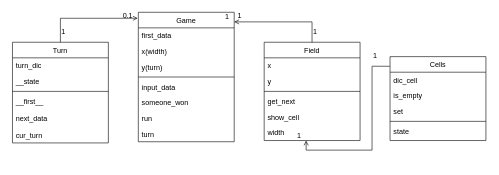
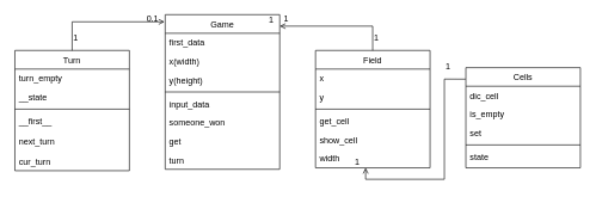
- <mxCell id="3" value="turn_dic" style="text;align=left;verticalAlign=top;spacingLeft=4;spacingRight=4;overflow=hidden;rotatable=0;points=[[0,0.5],[1,0.5]];portConstraint=eastwest;" parent="2" vertex="1"><mxGeometry y="26" width="160" height="26" as="geometry" /></mxCell>
+ <mxCell id="3" value="turn_empty" style="text;align=left;verticalAlign=top;spacingLeft=4;spacingRight=4;overflow=hidden;rotatable=0;points=[[0,0.5],[1,0.5]];portConstraint=eastwest;" parent="2" vertex="1"><mxGeometry y="26" width="160" height="26" as="geometry" /></mxCell>
- <mxCell id="28" value="y(turn)" style="text;align=left;verticalAlign=top;spacingLeft=4;spacingRight=4;overflow=hidden;rotatable=0;points=[[0,0.5],[1,0.5]];portConstraint=eastwest;" parent="25" vertex="1"><mxGeometry y="78" width="160" height="26" as="geometry" /></mxCell>
+ <mxCell id="28" value="y(height)" style="text;align=left;verticalAlign=top;spacingLeft=4;spacingRight=4;overflow=hidden;rotatable=0;points=[[0,0.5],[1,0.5]];portConstraint=eastwest;" parent="25" vertex="1"><mxGeometry y="78" width="160" height="26" as="geometry" /></mxCell>
- <mxCell id="22" value="get_next" style="text;align=left;verticalAlign=top;spacingLeft=4;spacingRight=4;overflow=hidden;rotatable=0;points=[[0,0.5],[1,0.5]];portConstraint=eastwest;" parent="18" vertex="1"><mxGeometry y="86" width="160" height="26" as="geometry" /></mxCell>
+ <mxCell id="22" value="get_cell" style="text;align=left;verticalAlign=top;spacingLeft=4;spacingRight=4;overflow=hidden;rotatable=0;points=[[0,0.5],[1,0.5]];portConstraint=eastwest;" parent="18" vertex="1"><mxGeometry y="86" width="160" height="26" as="geometry" /></mxCell>
- <mxCell id="7" value="next_data" style="text;align=left;verticalAlign=top;spacingLeft=4;spacingRight=4;overflow=hidden;rotatable=0;points=[[0,0.5],[1,0.5]];portConstraint=eastwest;" vertex="1" parent="2"><mxGeometry y="114" width="160" height="28" as="geometry" /></mxCell>
+ <mxCell id="7" value="next_turn" style="text;align=left;verticalAlign=top;spacingLeft=4;spacingRight=4;overflow=hidden;rotatable=0;points=[[0,0.5],[1,0.5]];portConstraint=eastwest;" vertex="1" parent="2"><mxGeometry y="114" width="160" height="28" as="geometry" /></mxCell>
- <mxCell id="32" value="run" style="text;align=left;verticalAlign=top;spacingLeft=4;spacingRight=4;overflow=hidden;rotatable=0;points=[[0,0.5],[1,0.5]];portConstraint=eastwest;" parent="25" vertex="1"><mxGeometry y="164" width="160" height="26" as="geometry" /></mxCell>
+ <mxCell id="32" value="get" style="text;align=left;verticalAlign=top;spacingLeft=4;spacingRight=4;overflow=hidden;rotatable=0;points=[[0,0.5],[1,0.5]];portConstraint=eastwest;" parent="25" vertex="1"><mxGeometry y="164" width="160" height="26" as="geometry" /></mxCell>
